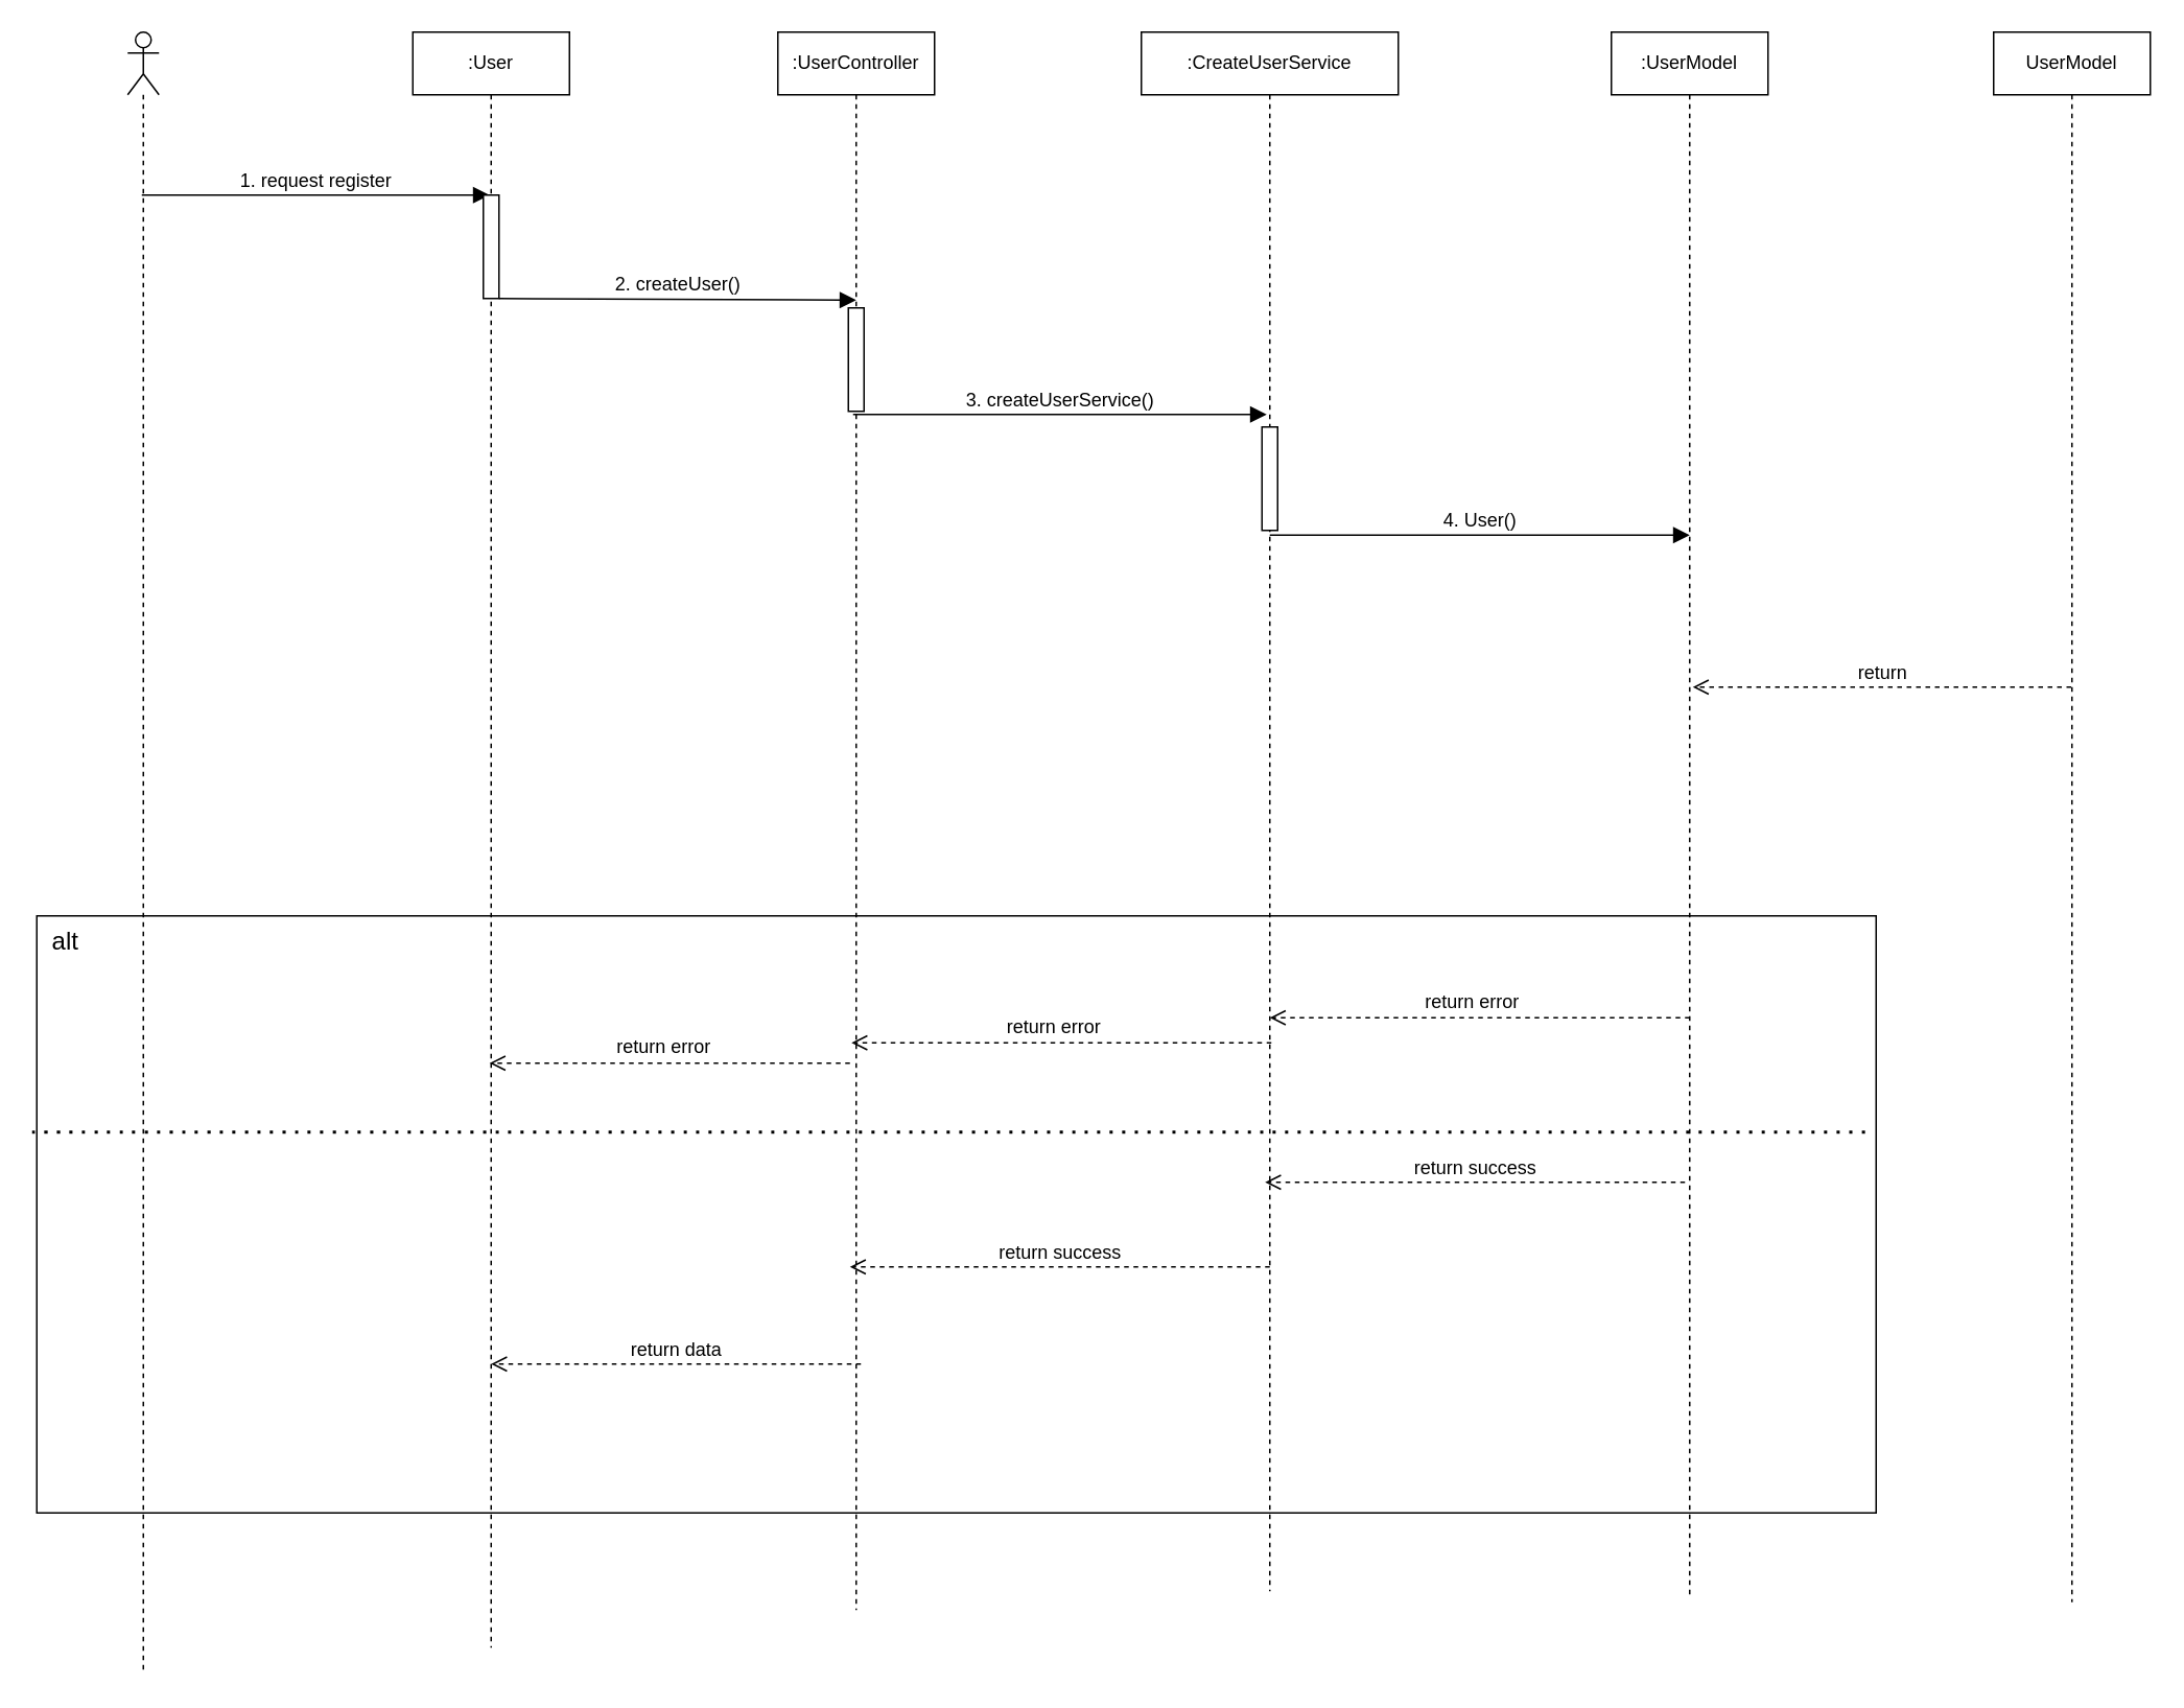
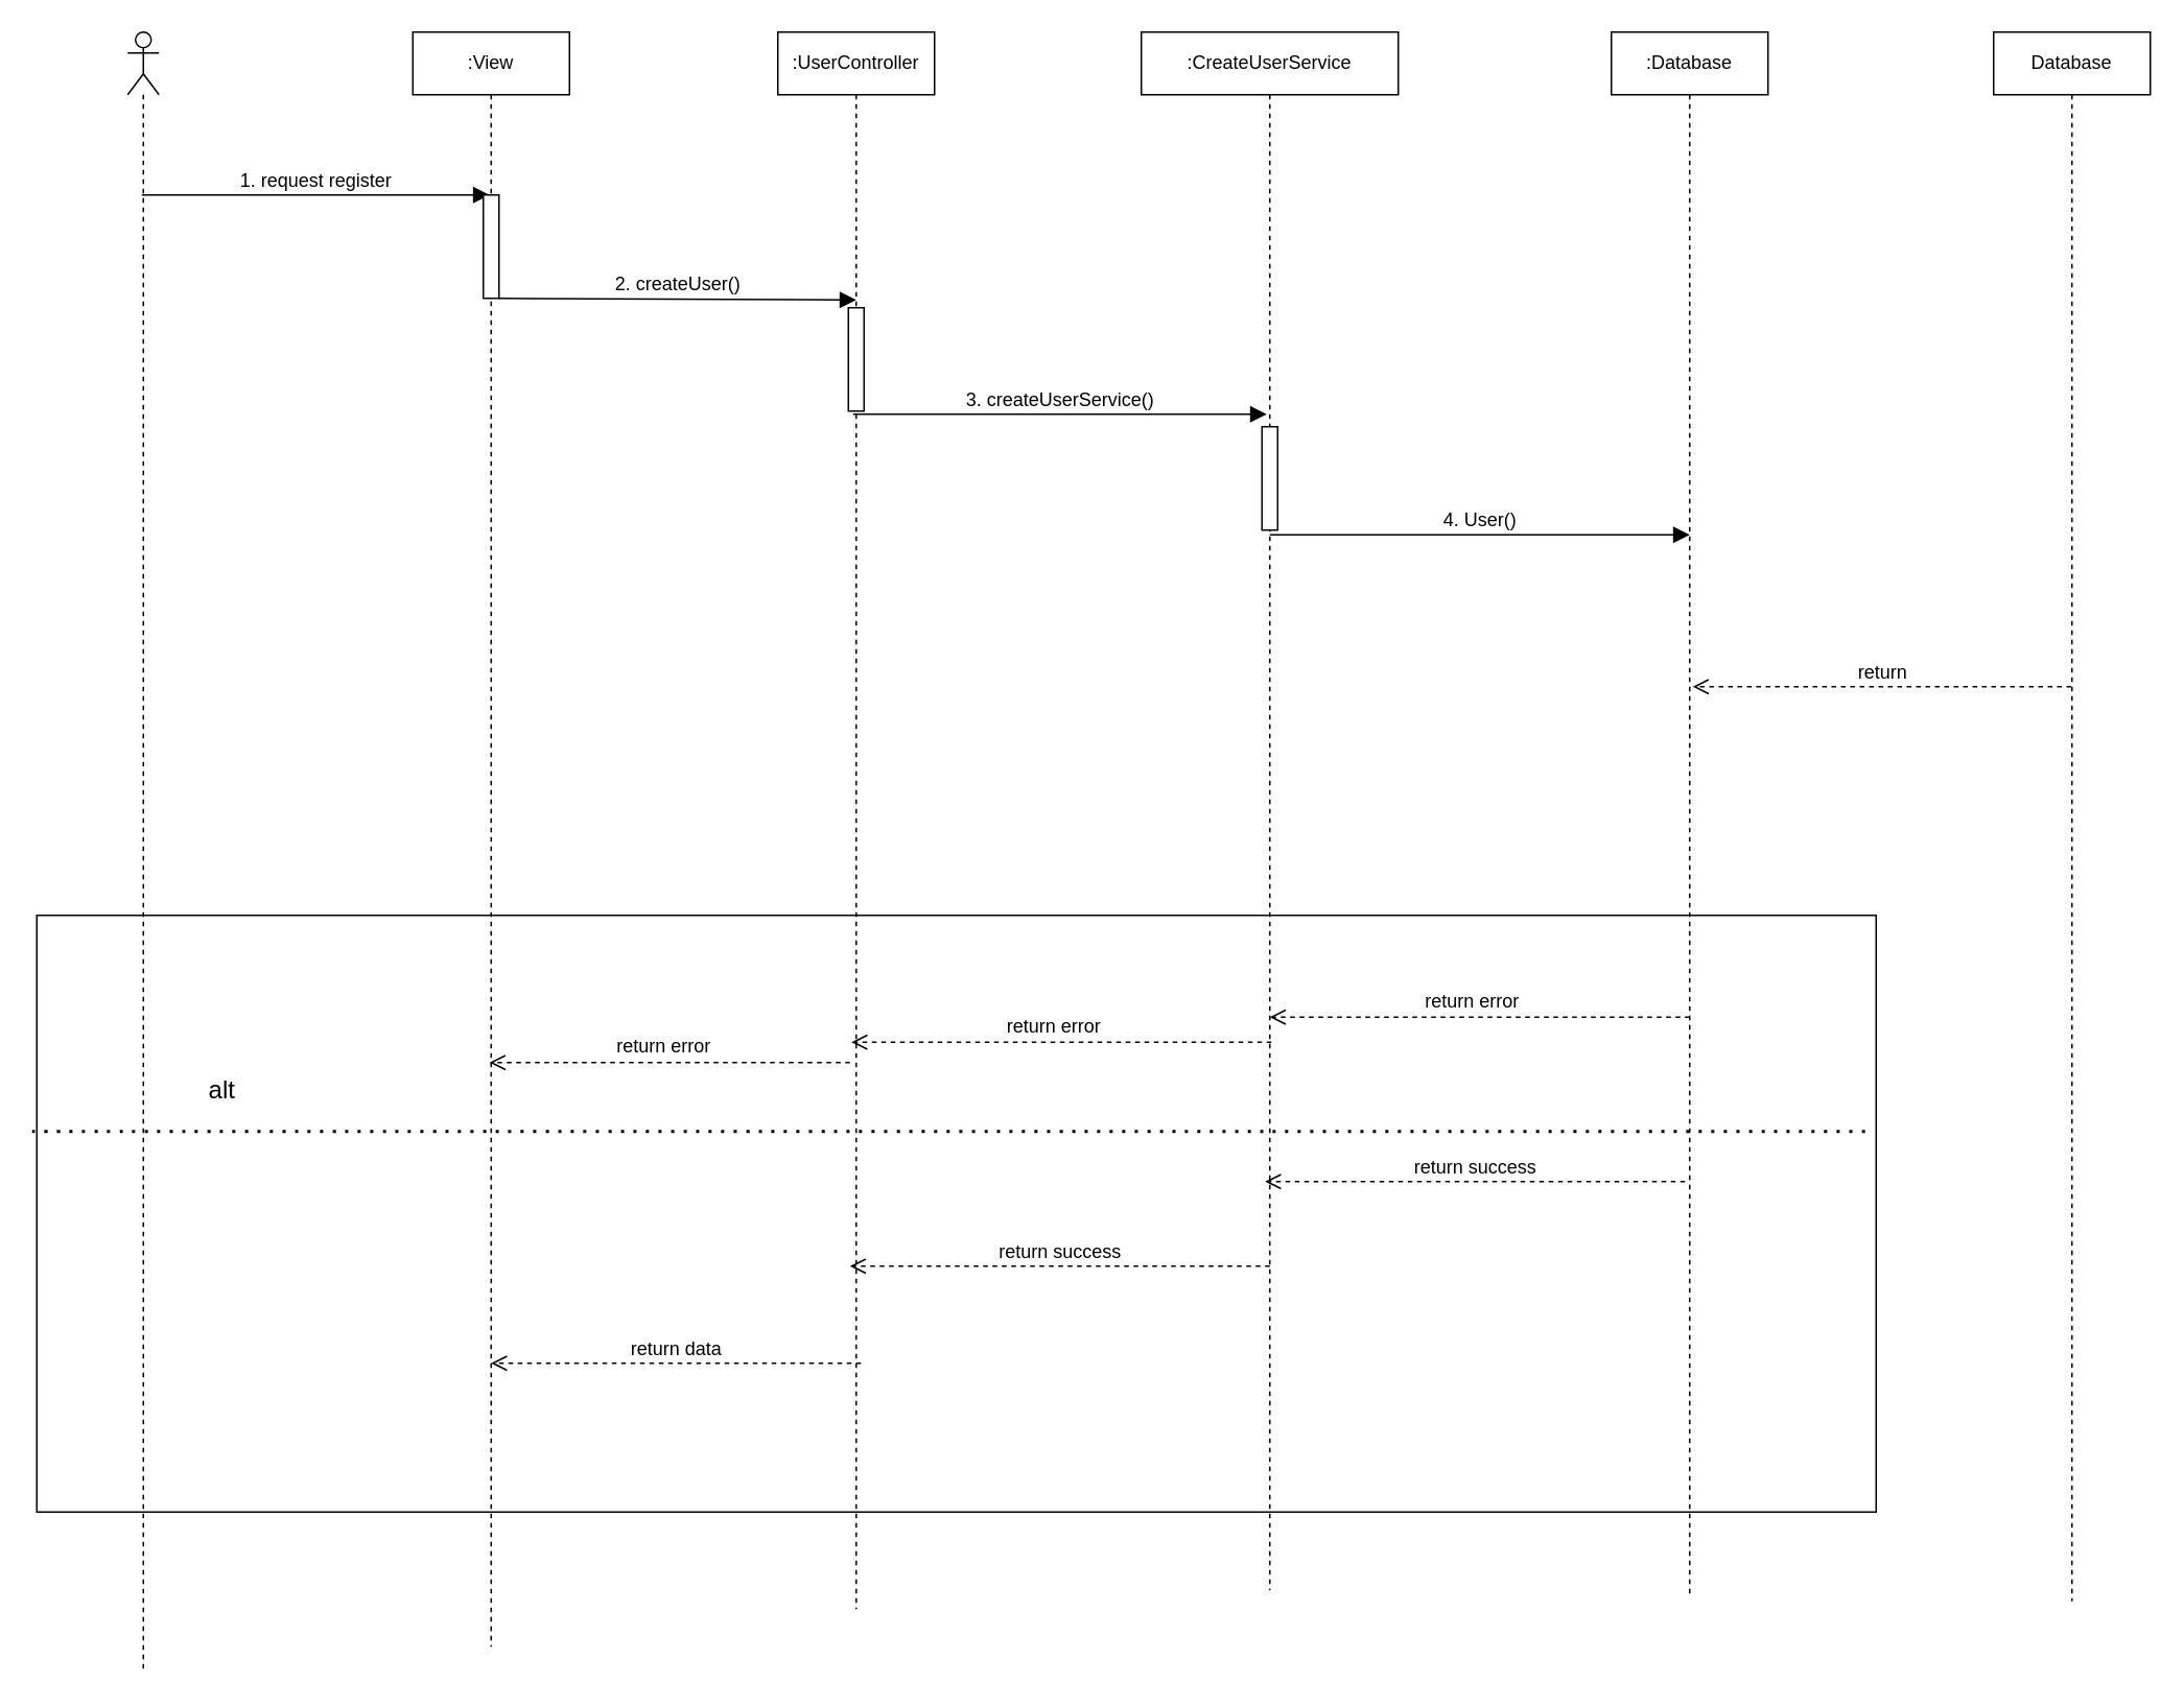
- <mxCell id="2" value=":User" style="shape=umlLifeline;perimeter=lifelinePerimeter;whiteSpace=wrap;html=1;container=1;dropTarget=0;collapsible=0;recursiveResize=0;outlineConnect=0;portConstraint=eastwest;newEdgeStyle={&quot;curved&quot;:0,&quot;rounded&quot;:0};" parent="1" vertex="1"><mxGeometry x="263" y="20" width="100" height="1031" as="geometry" /></mxCell>
+ <mxCell id="2" value=":View" style="shape=umlLifeline;perimeter=lifelinePerimeter;whiteSpace=wrap;html=1;container=1;dropTarget=0;collapsible=0;recursiveResize=0;outlineConnect=0;portConstraint=eastwest;newEdgeStyle={&quot;curved&quot;:0,&quot;rounded&quot;:0};" parent="1" vertex="1"><mxGeometry x="263" y="20" width="100" height="1031" as="geometry" /></mxCell>
- <mxCell id="7" value=":UserModel" style="shape=umlLifeline;perimeter=lifelinePerimeter;whiteSpace=wrap;html=1;container=1;dropTarget=0;collapsible=0;recursiveResize=0;outlineConnect=0;portConstraint=eastwest;newEdgeStyle={&quot;curved&quot;:0,&quot;rounded&quot;:0};" parent="1" vertex="1"><mxGeometry x="1028" y="20" width="100" height="999" as="geometry" /></mxCell>
+ <mxCell id="7" value=":Database" style="shape=umlLifeline;perimeter=lifelinePerimeter;whiteSpace=wrap;html=1;container=1;dropTarget=0;collapsible=0;recursiveResize=0;outlineConnect=0;portConstraint=eastwest;newEdgeStyle={&quot;curved&quot;:0,&quot;rounded&quot;:0};" parent="1" vertex="1"><mxGeometry x="1028" y="20" width="100" height="999" as="geometry" /></mxCell>
- <mxCell id="14" value="UserModel" style="shape=umlLifeline;perimeter=lifelinePerimeter;whiteSpace=wrap;html=1;container=1;dropTarget=0;collapsible=0;recursiveResize=0;outlineConnect=0;portConstraint=eastwest;newEdgeStyle={&quot;curved&quot;:0,&quot;rounded&quot;:0};" parent="1" vertex="1"><mxGeometry x="1272" y="20" width="100" height="1002" as="geometry" /></mxCell>
+ <mxCell id="14" value="Database" style="shape=umlLifeline;perimeter=lifelinePerimeter;whiteSpace=wrap;html=1;container=1;dropTarget=0;collapsible=0;recursiveResize=0;outlineConnect=0;portConstraint=eastwest;newEdgeStyle={&quot;curved&quot;:0,&quot;rounded&quot;:0};" parent="1" vertex="1"><mxGeometry x="1272" y="20" width="100" height="1002" as="geometry" /></mxCell>
- <mxCell id="20" value="alt" style="text;html=1;align=center;verticalAlign=middle;resizable=0;points=[];autosize=1;strokeColor=none;fillColor=none;fontSize=16;" parent="1" vertex="1"><mxGeometry x="23" y="584" width="35" height="31" as="geometry" /></mxCell>
+ <mxCell id="20" value="alt" style="text;html=1;align=center;verticalAlign=middle;resizable=0;points=[];autosize=1;strokeColor=none;fillColor=none;fontSize=16;" parent="1" vertex="1"><mxGeometry x="123" y="679" width="35" height="31" as="geometry" /></mxCell>
